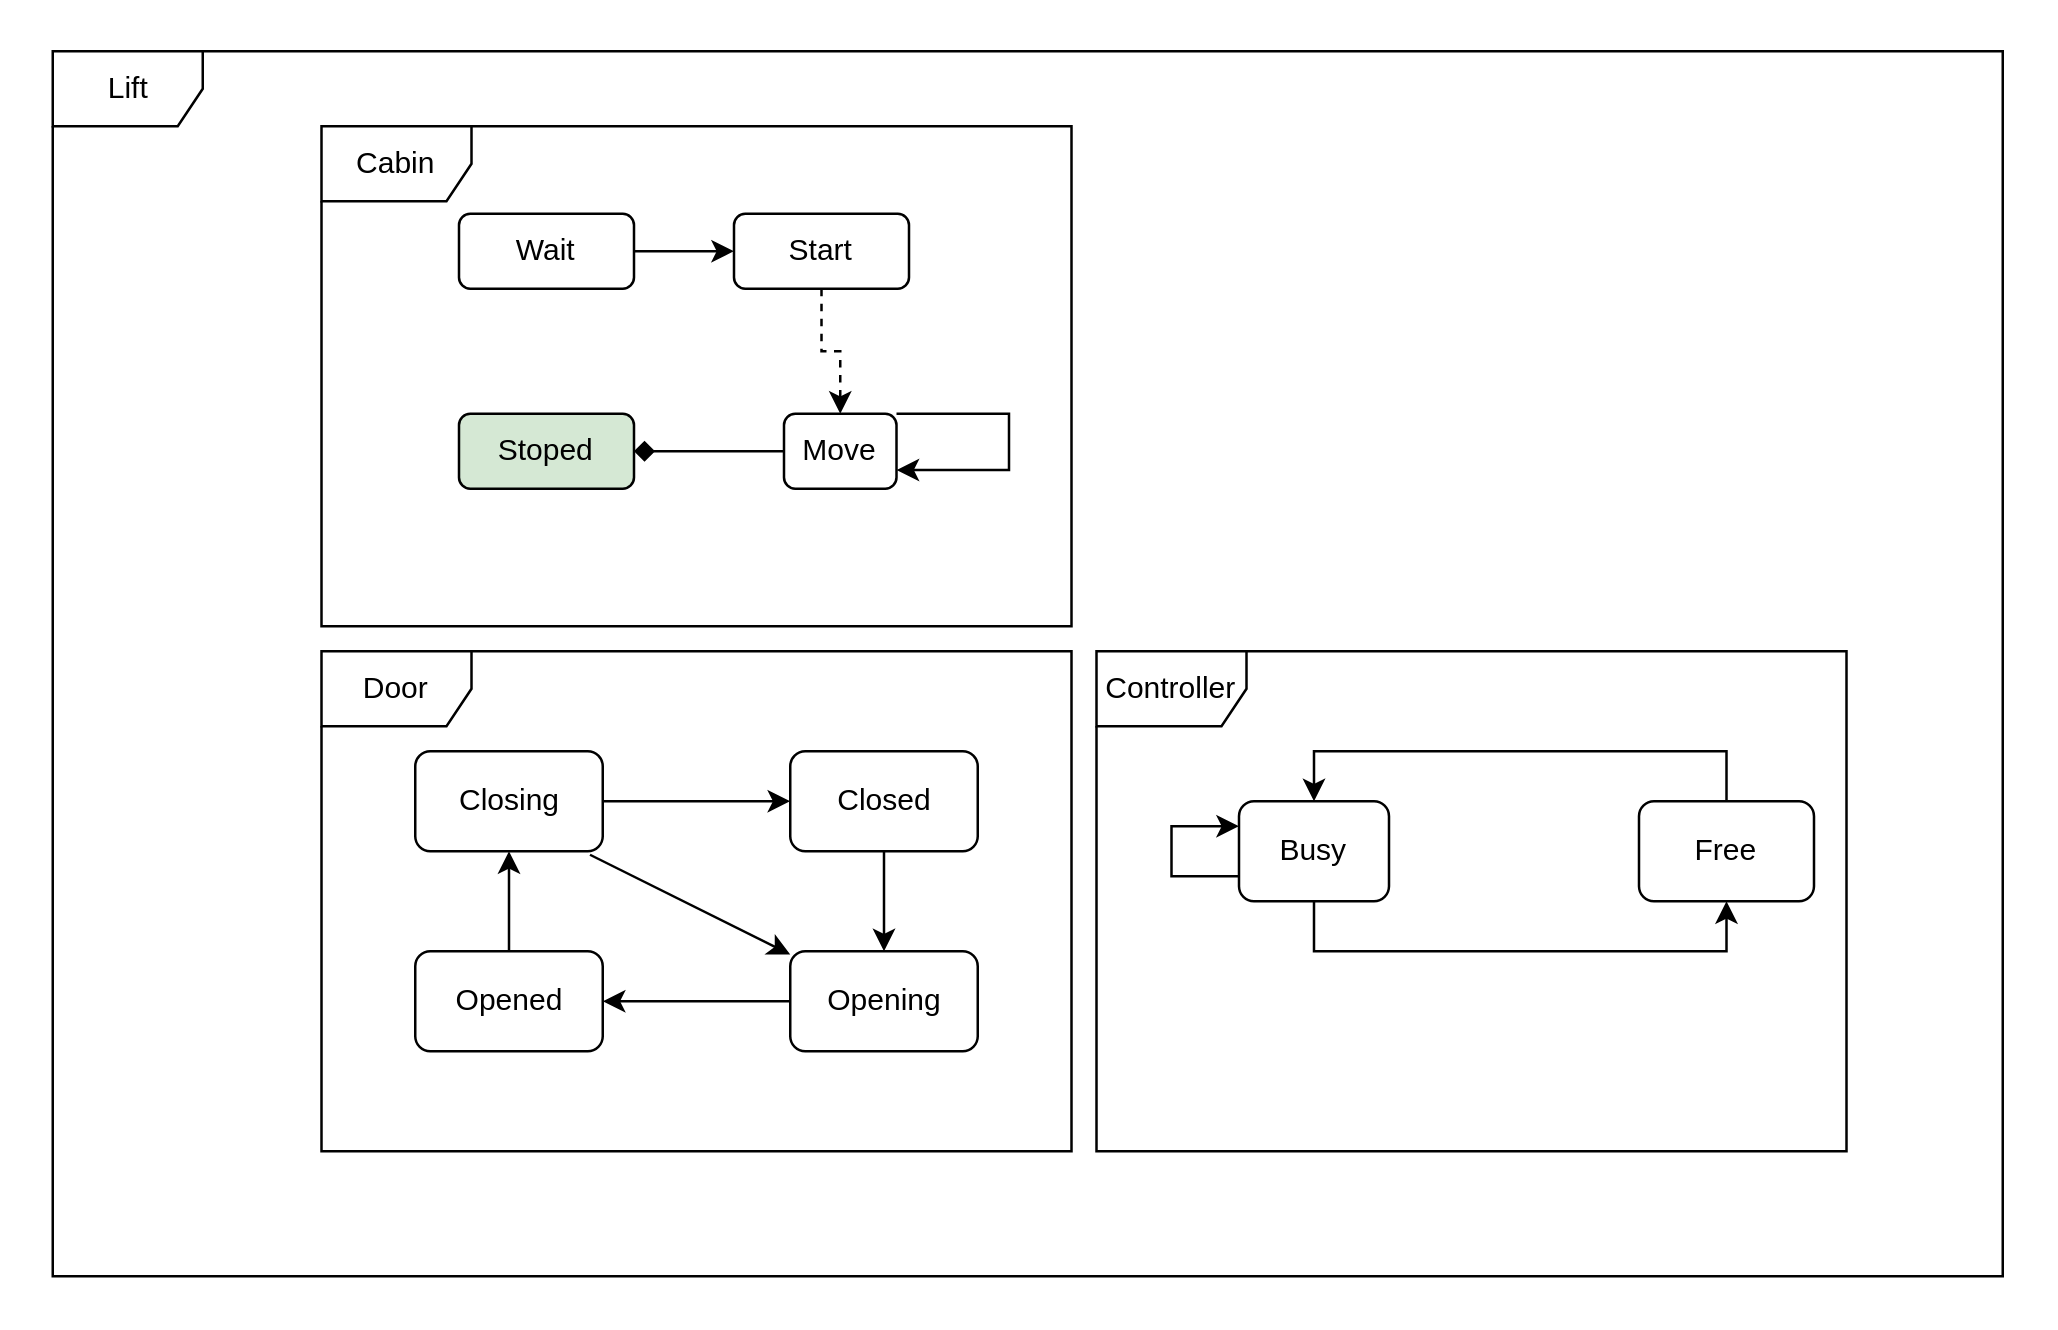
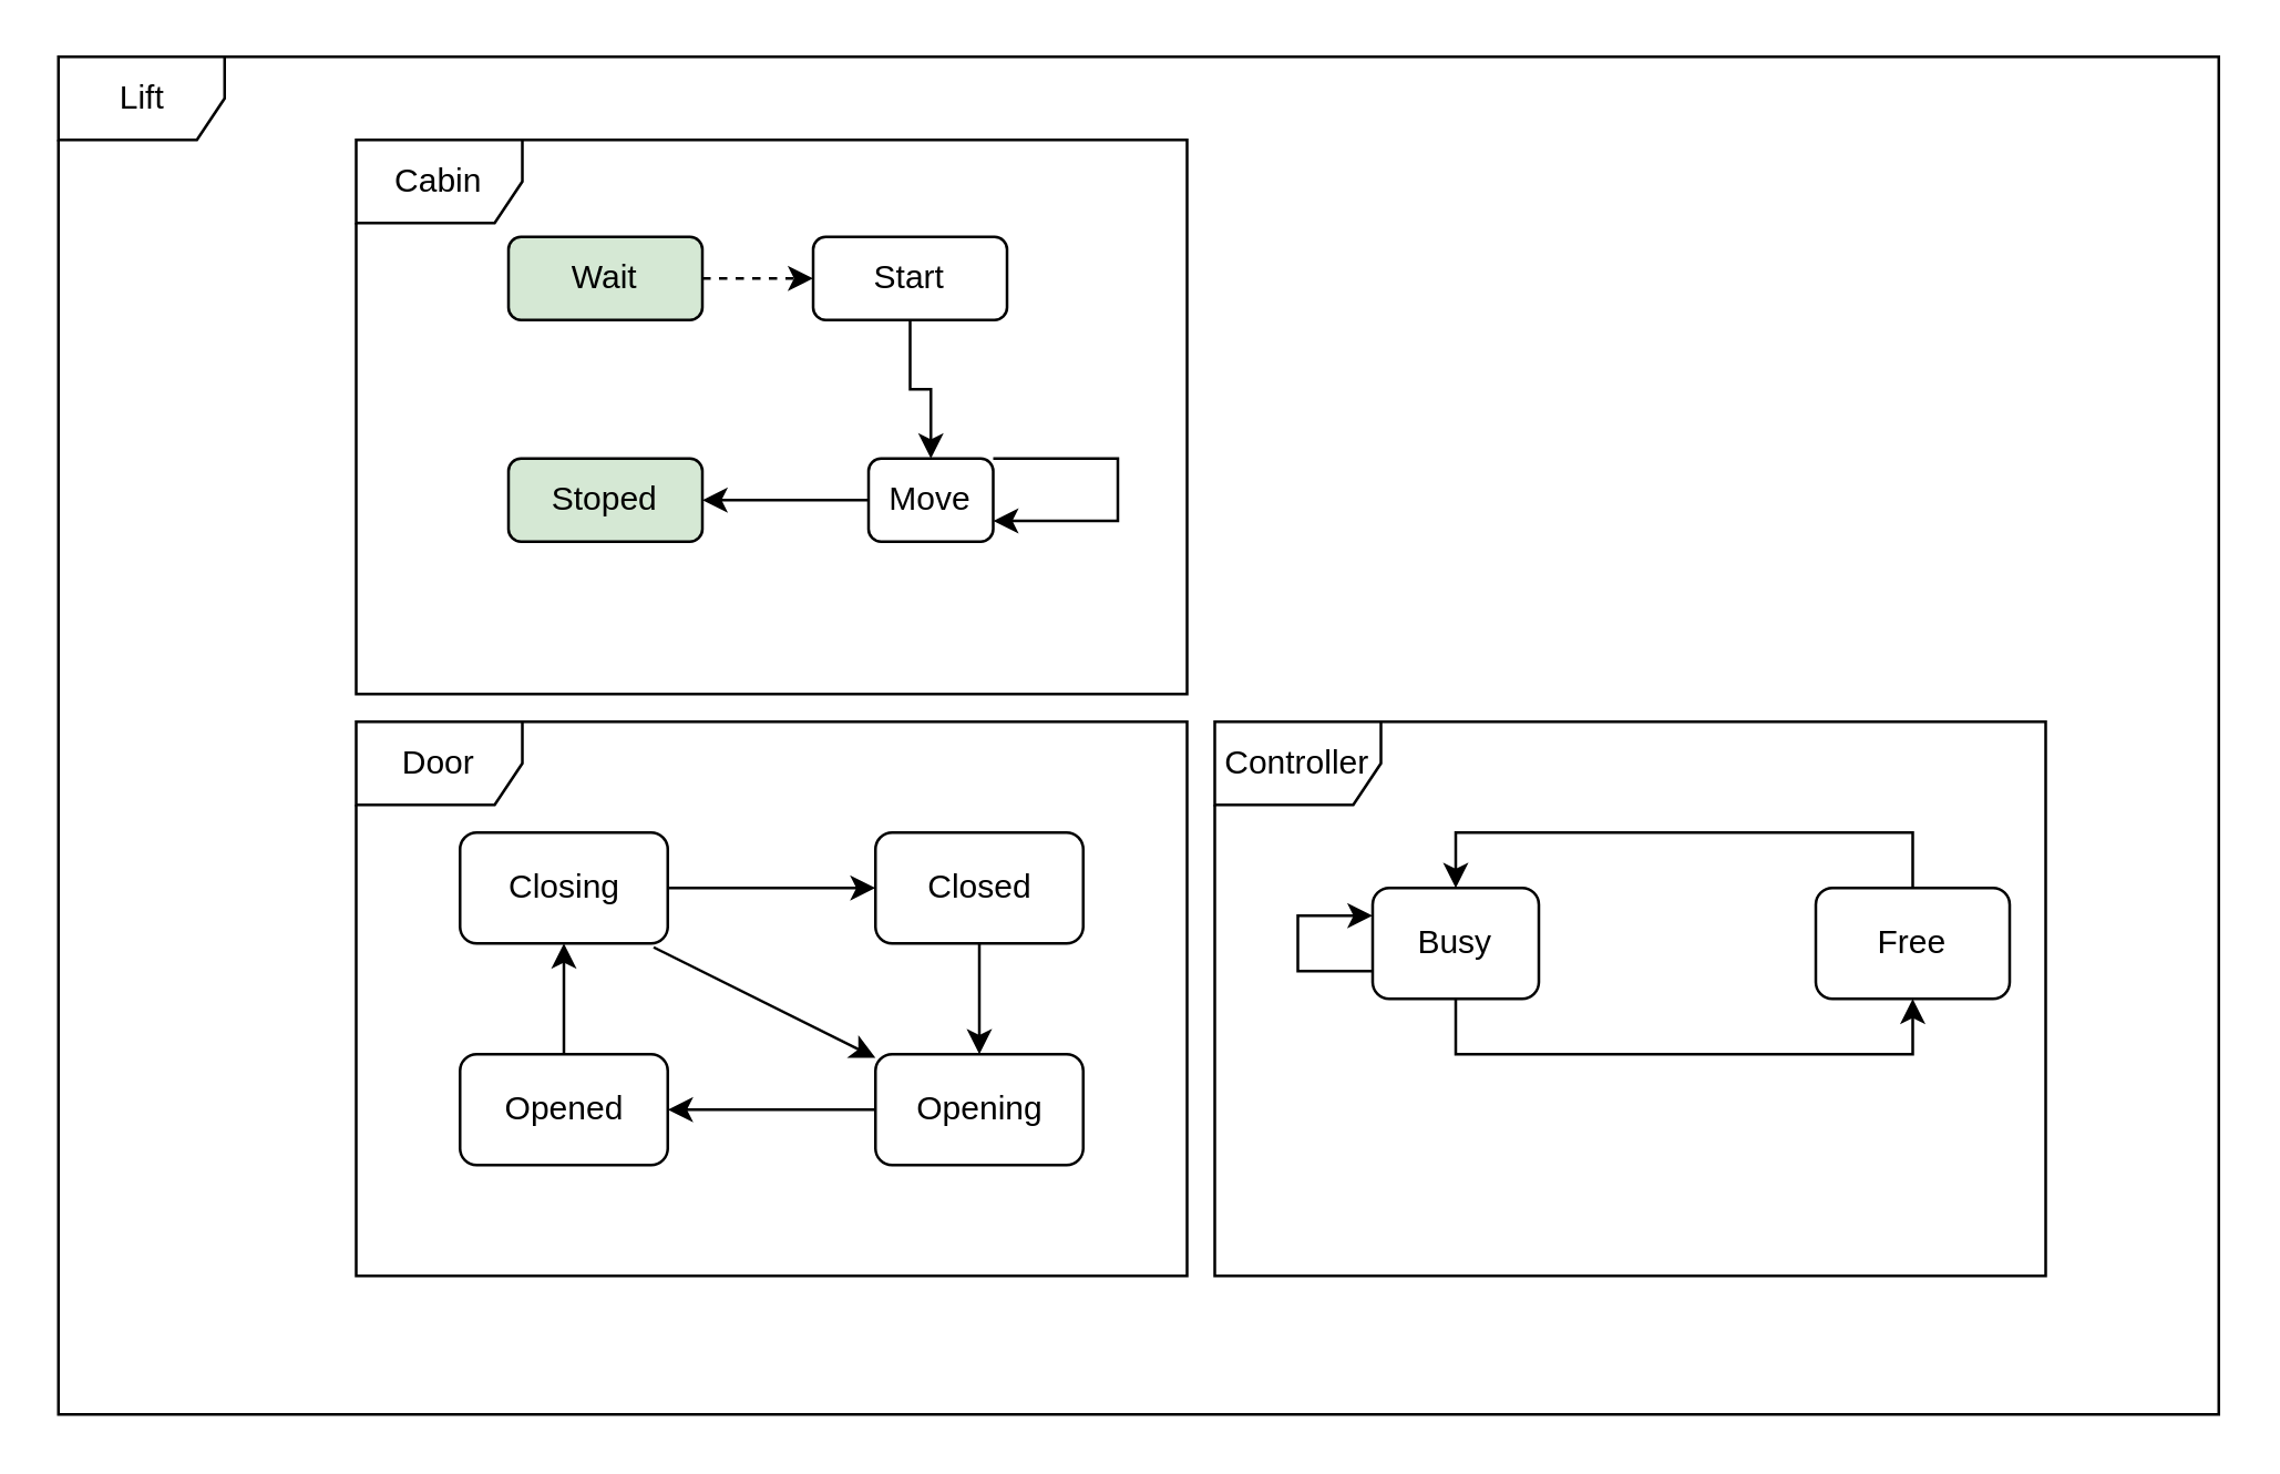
- <mxCell id="24" value="Wait" style="rounded=1;whiteSpace=wrap;html=1;" parent="1" vertex="1"><mxGeometry x="183" y="85" width="70" height="30" as="geometry" /></mxCell>
+ <mxCell id="24" value="Wait" style="rounded=1;whiteSpace=wrap;html=1;fillColor=#d5e8d4;" parent="1" vertex="1"><mxGeometry x="183" y="85" width="70" height="30" as="geometry" /></mxCell>
- <mxCell id="23" style="edgeStyle=orthogonalEdgeStyle;rounded=0;orthogonalLoop=1;jettySize=auto;html=1;exitX=1;exitY=0.5;exitDx=0;exitDy=0;entryX=0;entryY=0.5;entryDx=0;entryDy=0;" edge="1" parent="1" source="24" target="27"><mxGeometry relative="1" as="geometry" /></mxCell>
+ <mxCell id="23" style="edgeStyle=orthogonalEdgeStyle;rounded=0;orthogonalLoop=1;jettySize=auto;html=1;exitX=1;exitY=0.5;exitDx=0;exitDy=0;entryX=0;entryY=0.5;entryDx=0;entryDy=0;dashed=1;" edge="1" parent="1" source="24" target="27"><mxGeometry relative="1" as="geometry" /></mxCell>
- <mxCell id="26" style="edgeStyle=orthogonalEdgeStyle;rounded=0;orthogonalLoop=1;jettySize=auto;html=1;exitX=0.5;exitY=1;exitDx=0;exitDy=0;entryX=0.5;entryY=0;entryDx=0;entryDy=0;dashed=1;" edge="1" parent="1" source="27" target="22"><mxGeometry relative="1" as="geometry" /></mxCell>
+ <mxCell id="26" style="edgeStyle=orthogonalEdgeStyle;rounded=0;orthogonalLoop=1;jettySize=auto;html=1;exitX=0.5;exitY=1;exitDx=0;exitDy=0;entryX=0.5;entryY=0;entryDx=0;entryDy=0;" edge="1" parent="1" source="27" target="22"><mxGeometry relative="1" as="geometry" /></mxCell>
- <mxCell id="20" style="edgeStyle=orthogonalEdgeStyle;rounded=0;orthogonalLoop=1;jettySize=auto;html=1;exitX=0;exitY=0.5;exitDx=0;exitDy=0;entryX=1;entryY=0.5;entryDx=0;entryDy=0;endArrow=diamond;" parent="1" source="22" target="19" edge="1"><mxGeometry relative="1" as="geometry" /></mxCell>
+ <mxCell id="20" style="edgeStyle=orthogonalEdgeStyle;rounded=0;orthogonalLoop=1;jettySize=auto;html=1;exitX=0;exitY=0.5;exitDx=0;exitDy=0;entryX=1;entryY=0.5;entryDx=0;entryDy=0;" parent="1" source="22" target="19" edge="1"><mxGeometry relative="1" as="geometry" /></mxCell>
